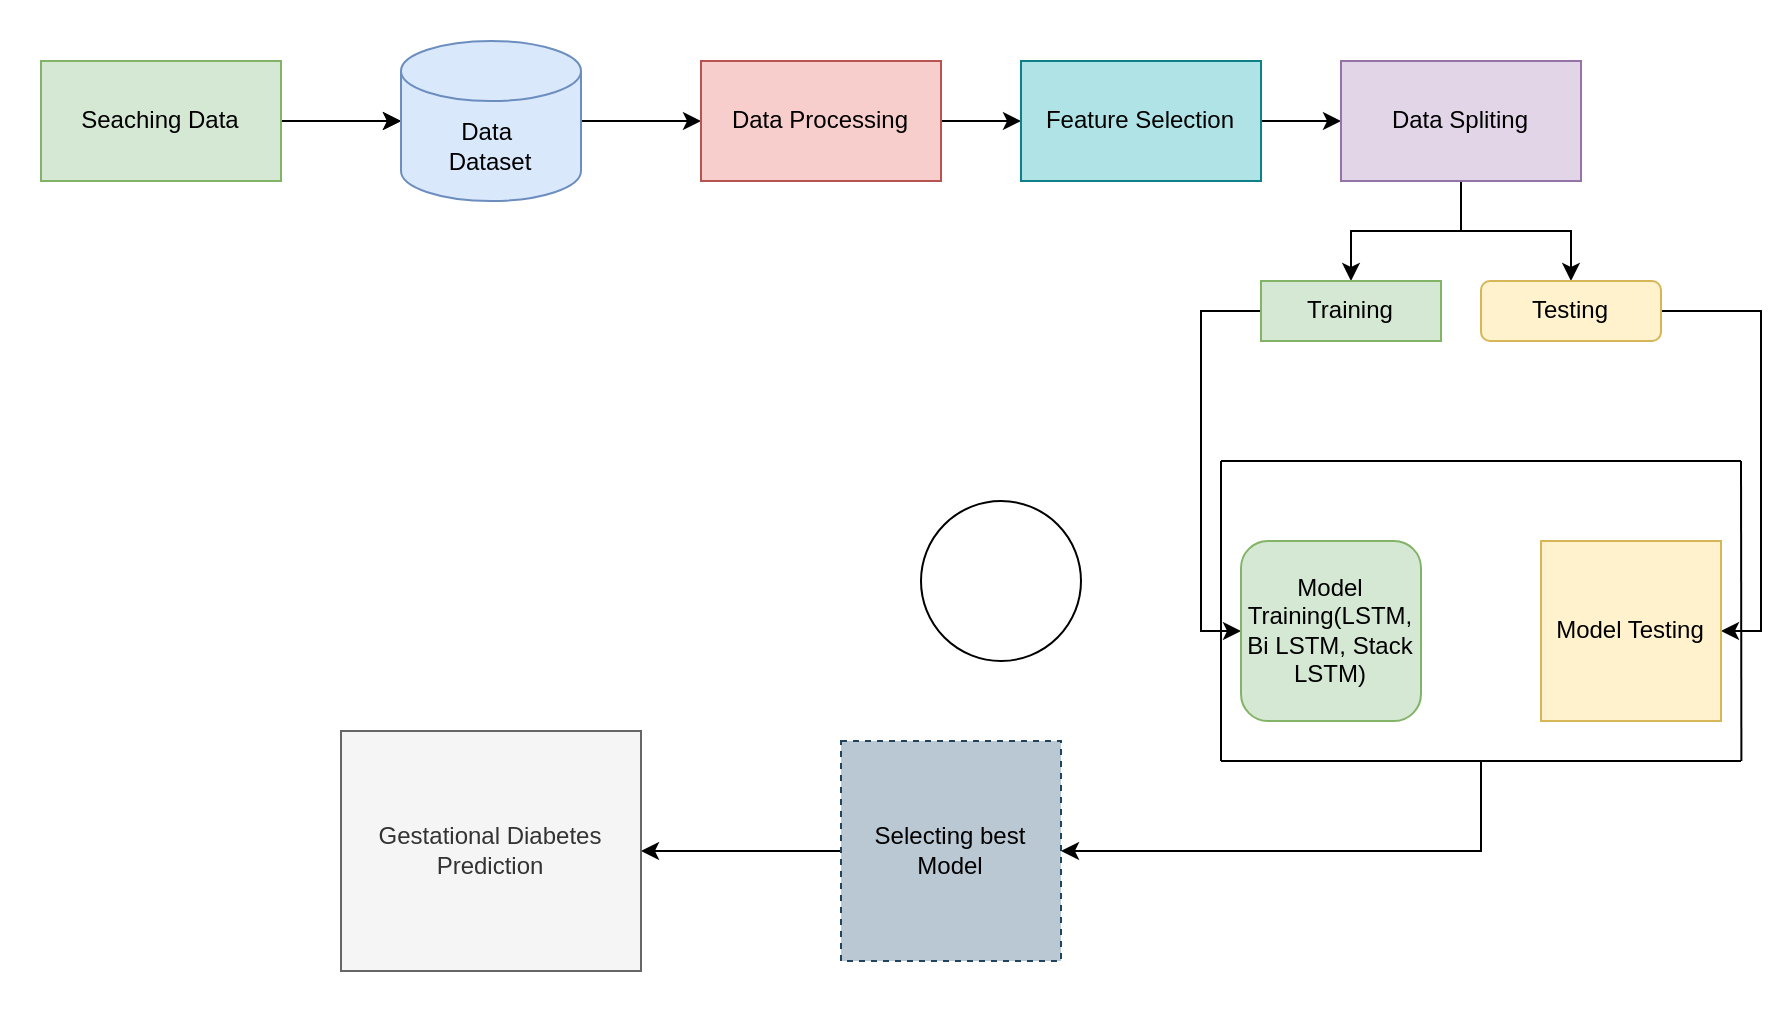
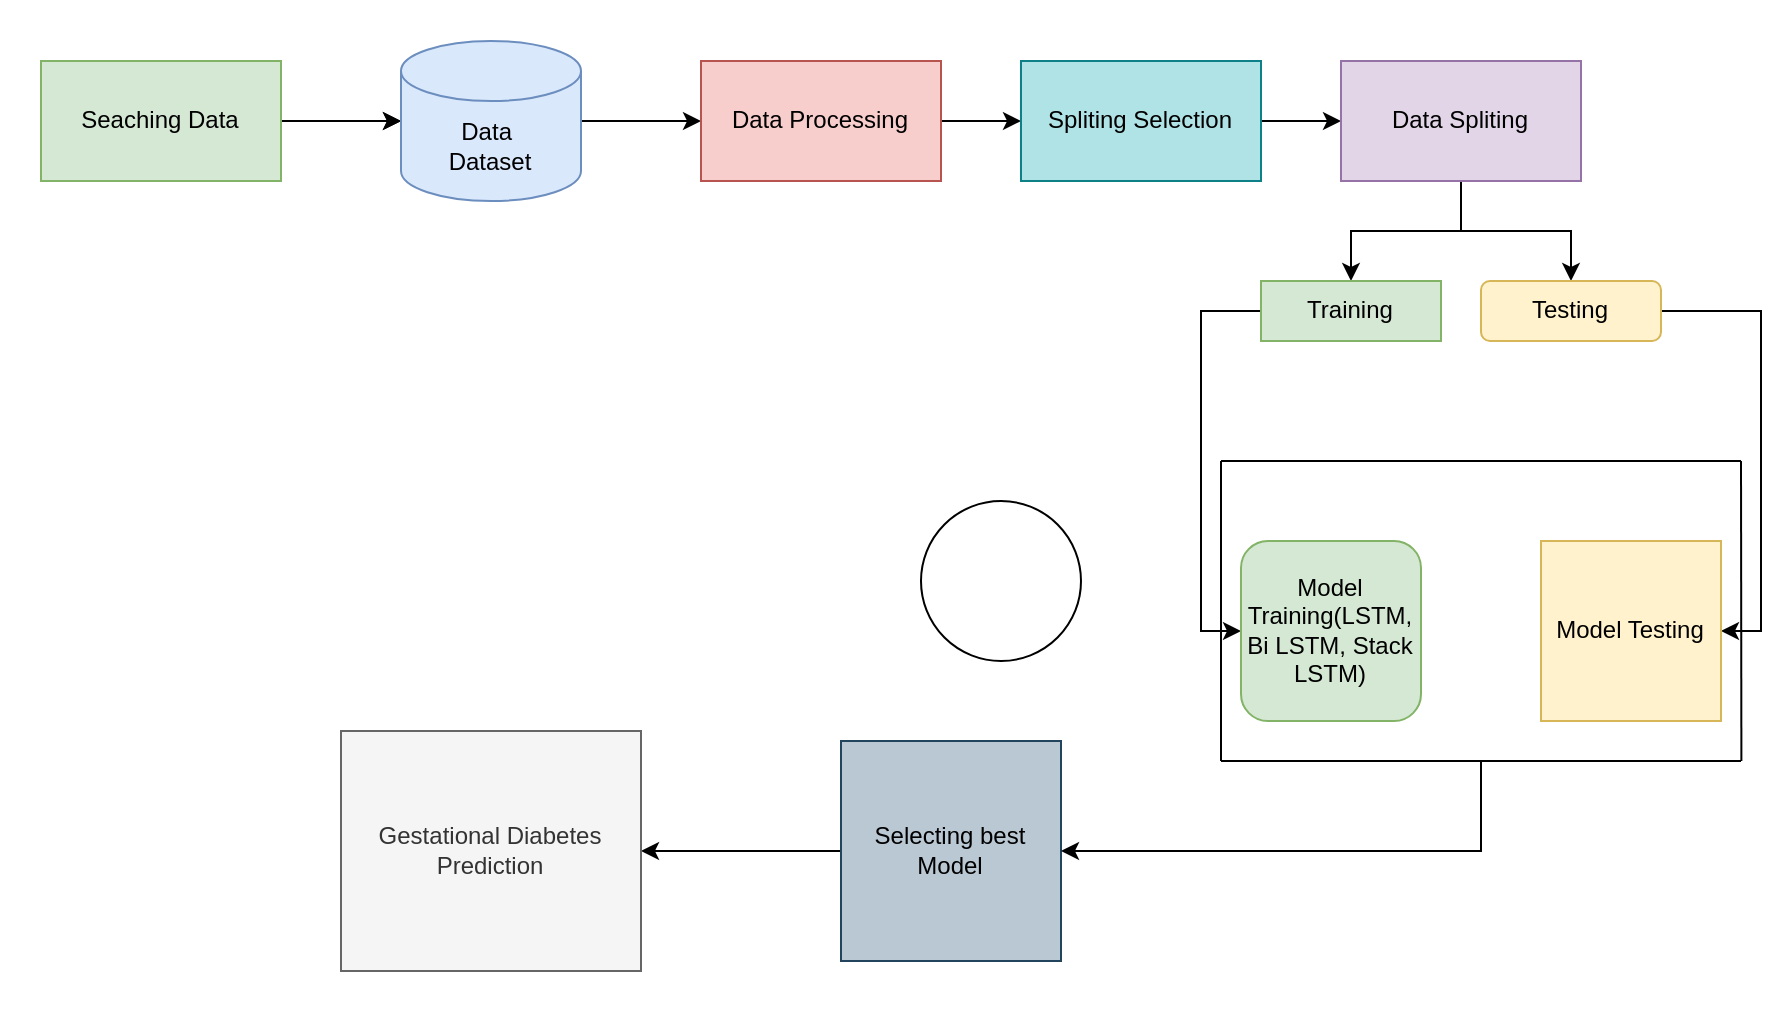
- <mxCell id="10" value="Feature Selection" style="rounded=0;whiteSpace=wrap;html=1;fillColor=#b0e3e6;strokeColor=#0e8088;" vertex="1" parent="1"><mxGeometry x="510" y="30" width="120" height="60" as="geometry" /></mxCell>
+ <mxCell id="10" value="Spliting Selection" style="rounded=0;whiteSpace=wrap;html=1;fillColor=#b0e3e6;strokeColor=#0e8088;" vertex="1" parent="1"><mxGeometry x="510" y="30" width="120" height="60" as="geometry" /></mxCell>
- <mxCell id="19" value="Selecting best Model" style="whiteSpace=wrap;html=1;aspect=fixed;fillColor=#bac8d3;strokeColor=#23445d;dashed=1;" vertex="1" parent="1"><mxGeometry x="420" y="370" width="110" height="110" as="geometry" /></mxCell>
+ <mxCell id="19" value="Selecting best Model" style="whiteSpace=wrap;html=1;aspect=fixed;fillColor=#bac8d3;strokeColor=#23445d;" vertex="1" parent="1"><mxGeometry x="420" y="370" width="110" height="110" as="geometry" /></mxCell>
